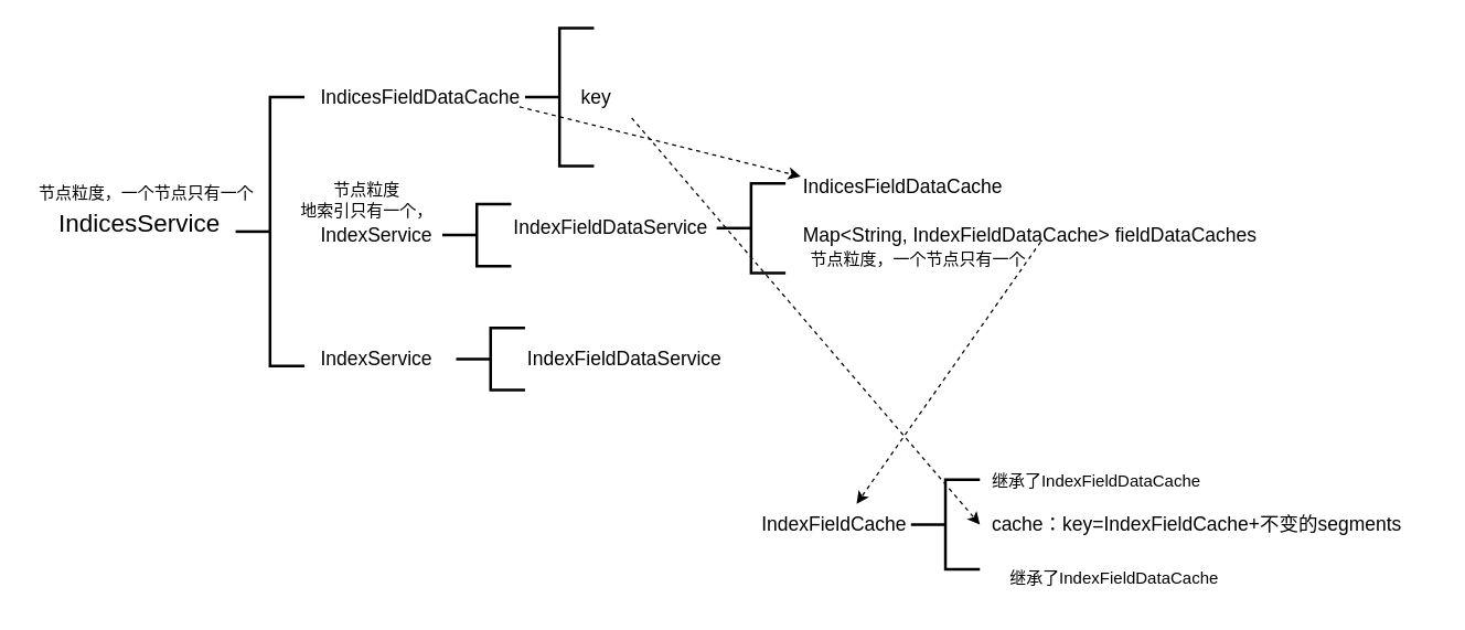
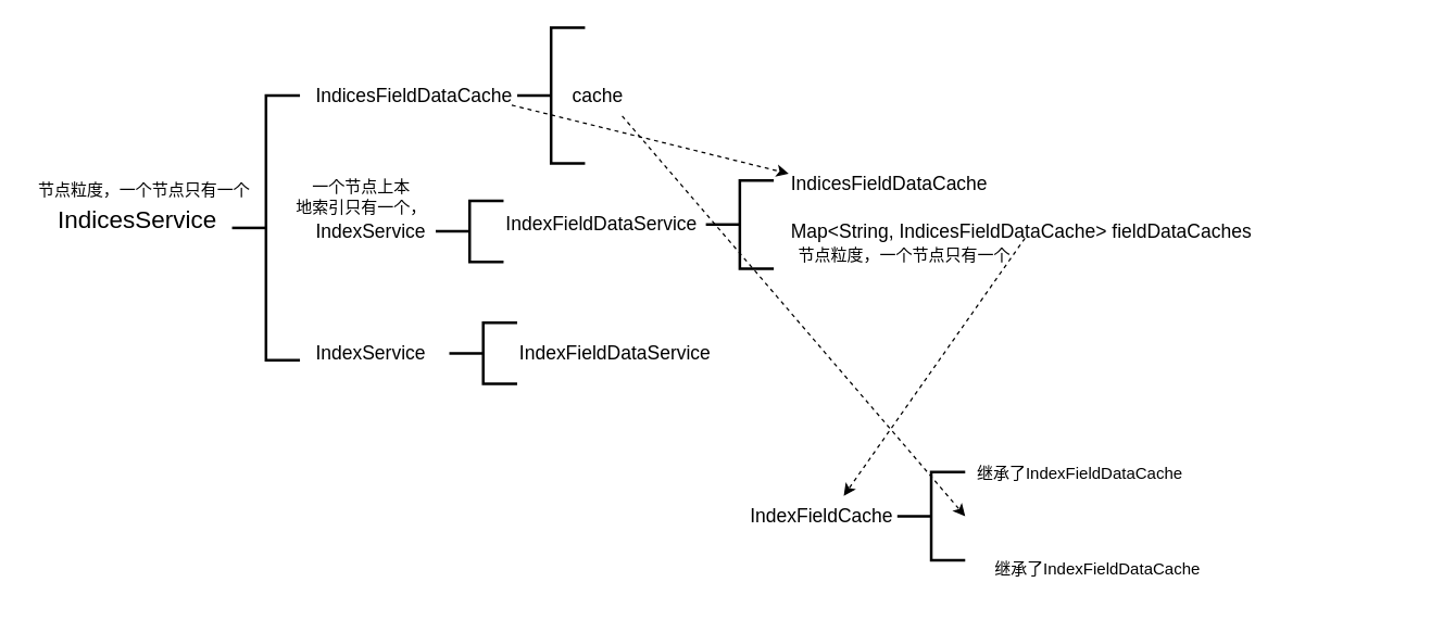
- <mxCell id="2" value="&lt;font style=&quot;font-size: 14px&quot;&gt;key&lt;/font&gt;" style="text;whiteSpace=wrap;html=1;" parent="1" vertex="1"><mxGeometry x="419" y="55" width="51" height="30" as="geometry" /></mxCell>
+ <mxCell id="2" value="&lt;font style=&quot;font-size: 14px&quot;&gt;cache&lt;/font&gt;" style="text;whiteSpace=wrap;html=1;" parent="1" vertex="1"><mxGeometry x="419" y="55" width="51" height="30" as="geometry" /></mxCell>
- <mxCell id="17" value="节点粒度&lt;br&gt;地索引只有一个，" style="text;html=1;align=center;verticalAlign=middle;resizable=0;points=[];autosize=1;" parent="1" vertex="1"><mxGeometry x="210" y="130" width="110" height="30" as="geometry" /></mxCell>
+ <mxCell id="17" value="一个节点上本&lt;br&gt;地索引只有一个，" style="text;html=1;align=center;verticalAlign=middle;resizable=0;points=[];autosize=1;" parent="1" vertex="1"><mxGeometry x="210" y="130" width="110" height="30" as="geometry" /></mxCell>
- <mxCell id="14" value="&lt;font style=&quot;font-size: 14px&quot;&gt;Map&amp;lt;String, IndexFieldDataCache&amp;gt; fieldDataCaches&lt;br&gt;&lt;/font&gt;" style="text;whiteSpace=wrap;html=1;" parent="1" vertex="1"><mxGeometry x="580" y="155" width="440" height="30" as="geometry" /></mxCell>
+ <mxCell id="14" value="&lt;font style=&quot;font-size: 14px&quot;&gt;Map&amp;lt;String, IndicesFieldDataCache&amp;gt; fieldDataCaches&lt;br&gt;&lt;/font&gt;" style="text;whiteSpace=wrap;html=1;" parent="1" vertex="1"><mxGeometry x="580" y="155" width="440" height="30" as="geometry" /></mxCell>
- <mxCell id="23" value="&lt;font style=&quot;font-size: 14px&quot;&gt;cache：key=IndexFieldCache+不变的segments&lt;/font&gt;" style="text;whiteSpace=wrap;html=1;" parent="1" vertex="1"><mxGeometry x="717" y="365" width="323" height="30" as="geometry" /></mxCell>
